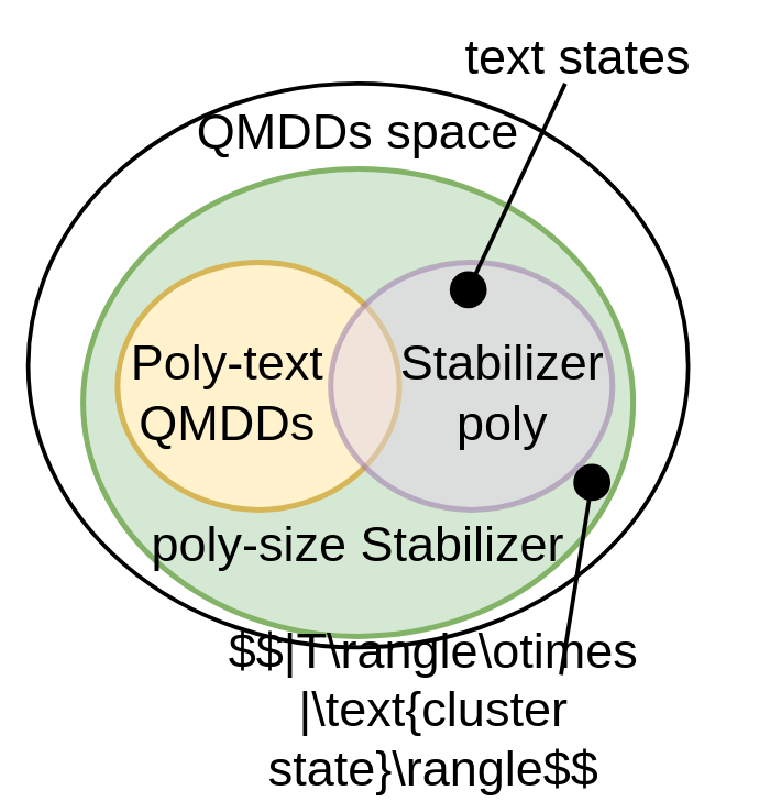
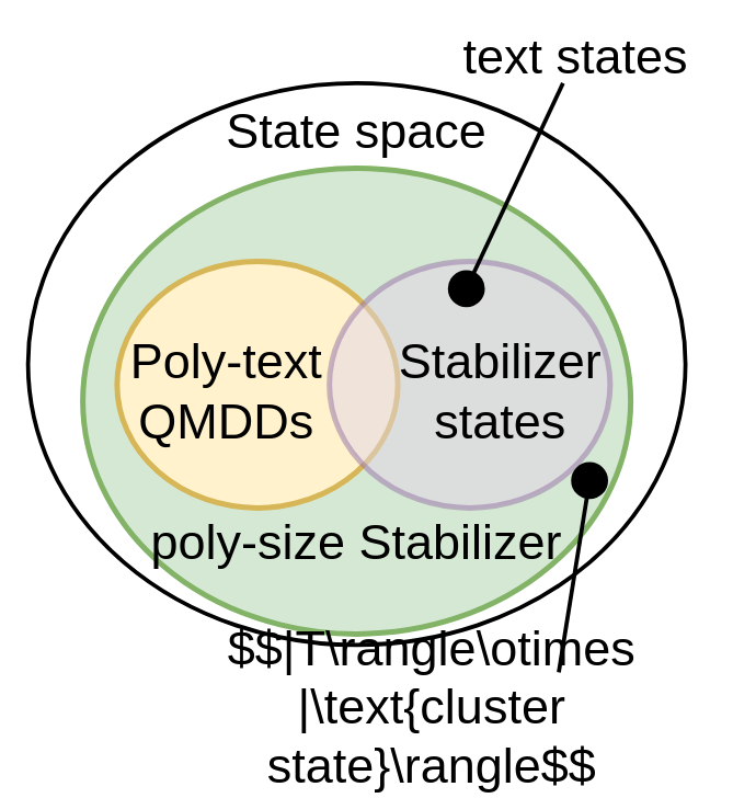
- <mxCell id="9" value="QMDDs space" style="text;html=1;strokeColor=none;fillColor=none;align=center;verticalAlign=middle;whiteSpace=wrap;rounded=0;opacity=50;fontSize=36;" parent="1" vertex="1"><mxGeometry x="140" y="40" width="240" height="110" as="geometry" /></mxCell>
+ <mxCell id="9" value="State space" style="text;html=1;strokeColor=none;fillColor=none;align=center;verticalAlign=middle;whiteSpace=wrap;rounded=0;opacity=50;fontSize=36;" parent="1" vertex="1"><mxGeometry x="140" y="40" width="240" height="110" as="geometry" /></mxCell>
- <mxCell id="7" value="Stabilizer poly" style="text;html=1;strokeColor=none;fillColor=none;align=center;verticalAlign=middle;whiteSpace=wrap;rounded=0;opacity=50;fontSize=36;" parent="1" vertex="1"><mxGeometry x="290" y="230" width="150" height="110" as="geometry" /></mxCell>
+ <mxCell id="7" value="Stabilizer states" style="text;html=1;strokeColor=none;fillColor=none;align=center;verticalAlign=middle;whiteSpace=wrap;rounded=0;opacity=50;fontSize=36;" parent="1" vertex="1"><mxGeometry x="290" y="230" width="150" height="110" as="geometry" /></mxCell>
